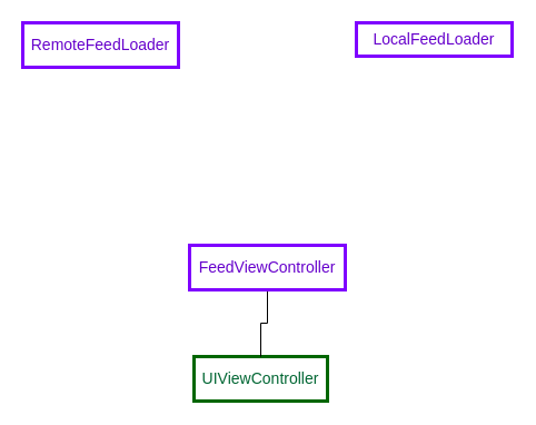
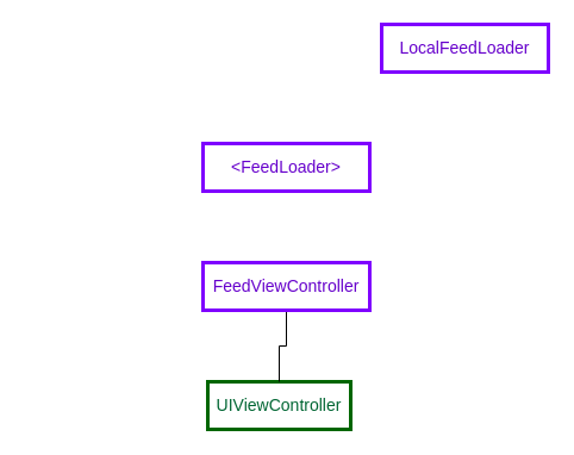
- <mxCell id="7" value="&lt;span style=&quot;caret-color: rgb(0, 0, 0); font-size: 14px;&quot;&gt;LocalFeedLoader&lt;/span&gt;" style="rounded=0;whiteSpace=wrap;html=1;fillColor=none;fontColor=#6600CC;strokeColor=#7F00FF;strokeWidth=3;" vertex="1" parent="1"><mxGeometry x="320" y="20" width="140" height="30" as="geometry" /></mxCell>
+ <mxCell id="7" value="&lt;span style=&quot;caret-color: rgb(0, 0, 0); font-size: 14px;&quot;&gt;LocalFeedLoader&lt;/span&gt;" style="rounded=0;whiteSpace=wrap;html=1;fillColor=none;fontColor=#6600CC;strokeColor=#7F00FF;strokeWidth=3;" vertex="1" parent="1"><mxGeometry x="320" y="20" width="140" height="40" as="geometry" /></mxCell>
- <mxCell id="6" value="&lt;span style=&quot;caret-color: rgb(0, 0, 0); font-size: 14px;&quot;&gt;RemoteFeedLoader&lt;/span&gt;" style="rounded=0;whiteSpace=wrap;html=1;fillColor=none;fontColor=#6600CC;strokeColor=#7F00FF;strokeWidth=3;" vertex="1" parent="1"><mxGeometry x="20" y="20" width="140" height="40" as="geometry" /></mxCell>
+ <mxCell id="5" value="&lt;font&gt;&lt;span style=&quot;caret-color: rgb(0, 0, 0); font-size: 14px;&quot;&gt;&amp;lt;FeedLoader&amp;gt;&lt;/span&gt;&lt;/font&gt;" style="rounded=0;whiteSpace=wrap;html=1;fillColor=none;fontColor=#6600CC;strokeColor=#7F00FF;strokeWidth=3;" vertex="1" parent="1"><mxGeometry x="170" y="120" width="140" height="40" as="geometry" /></mxCell>
